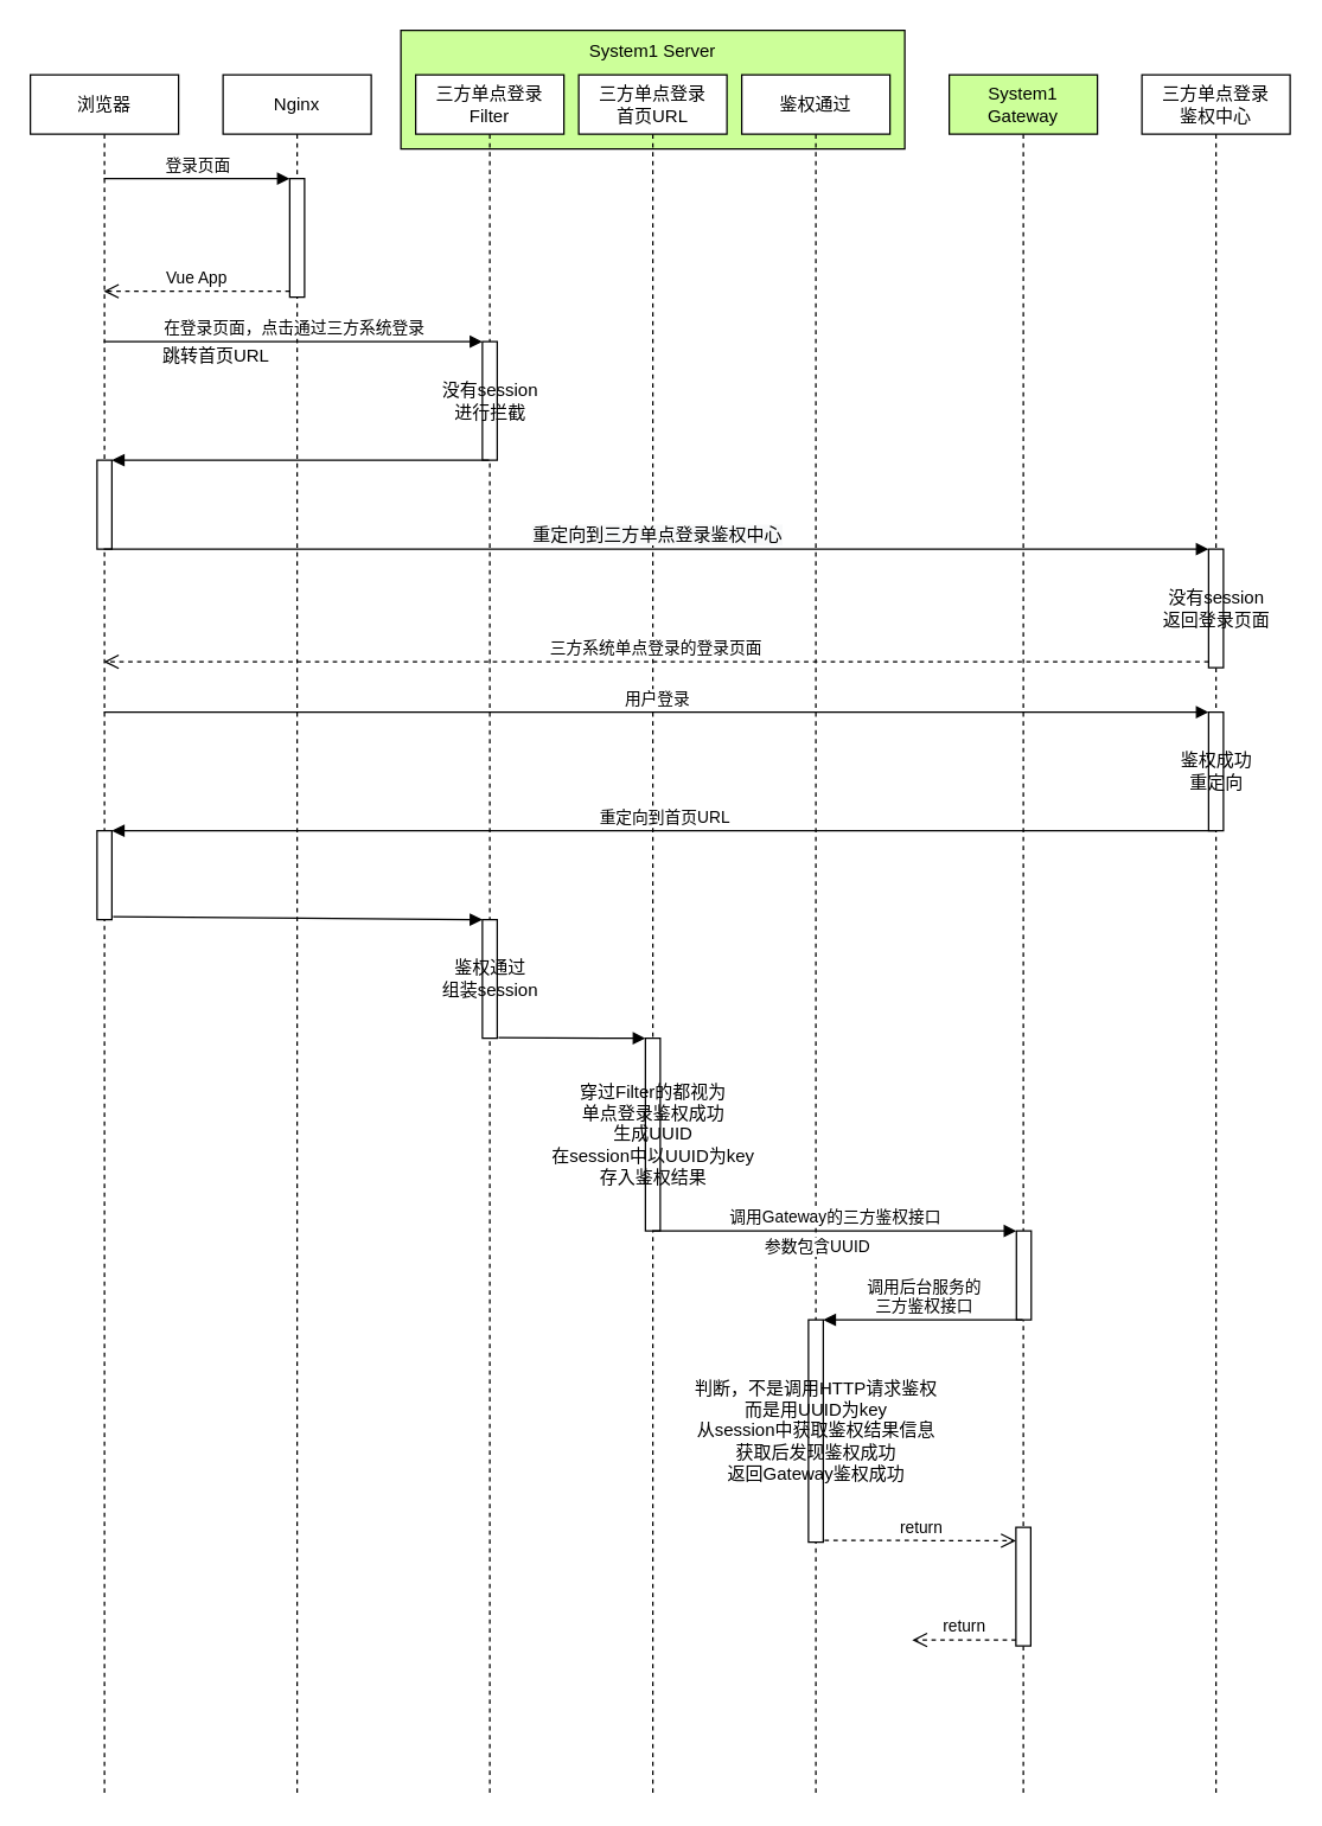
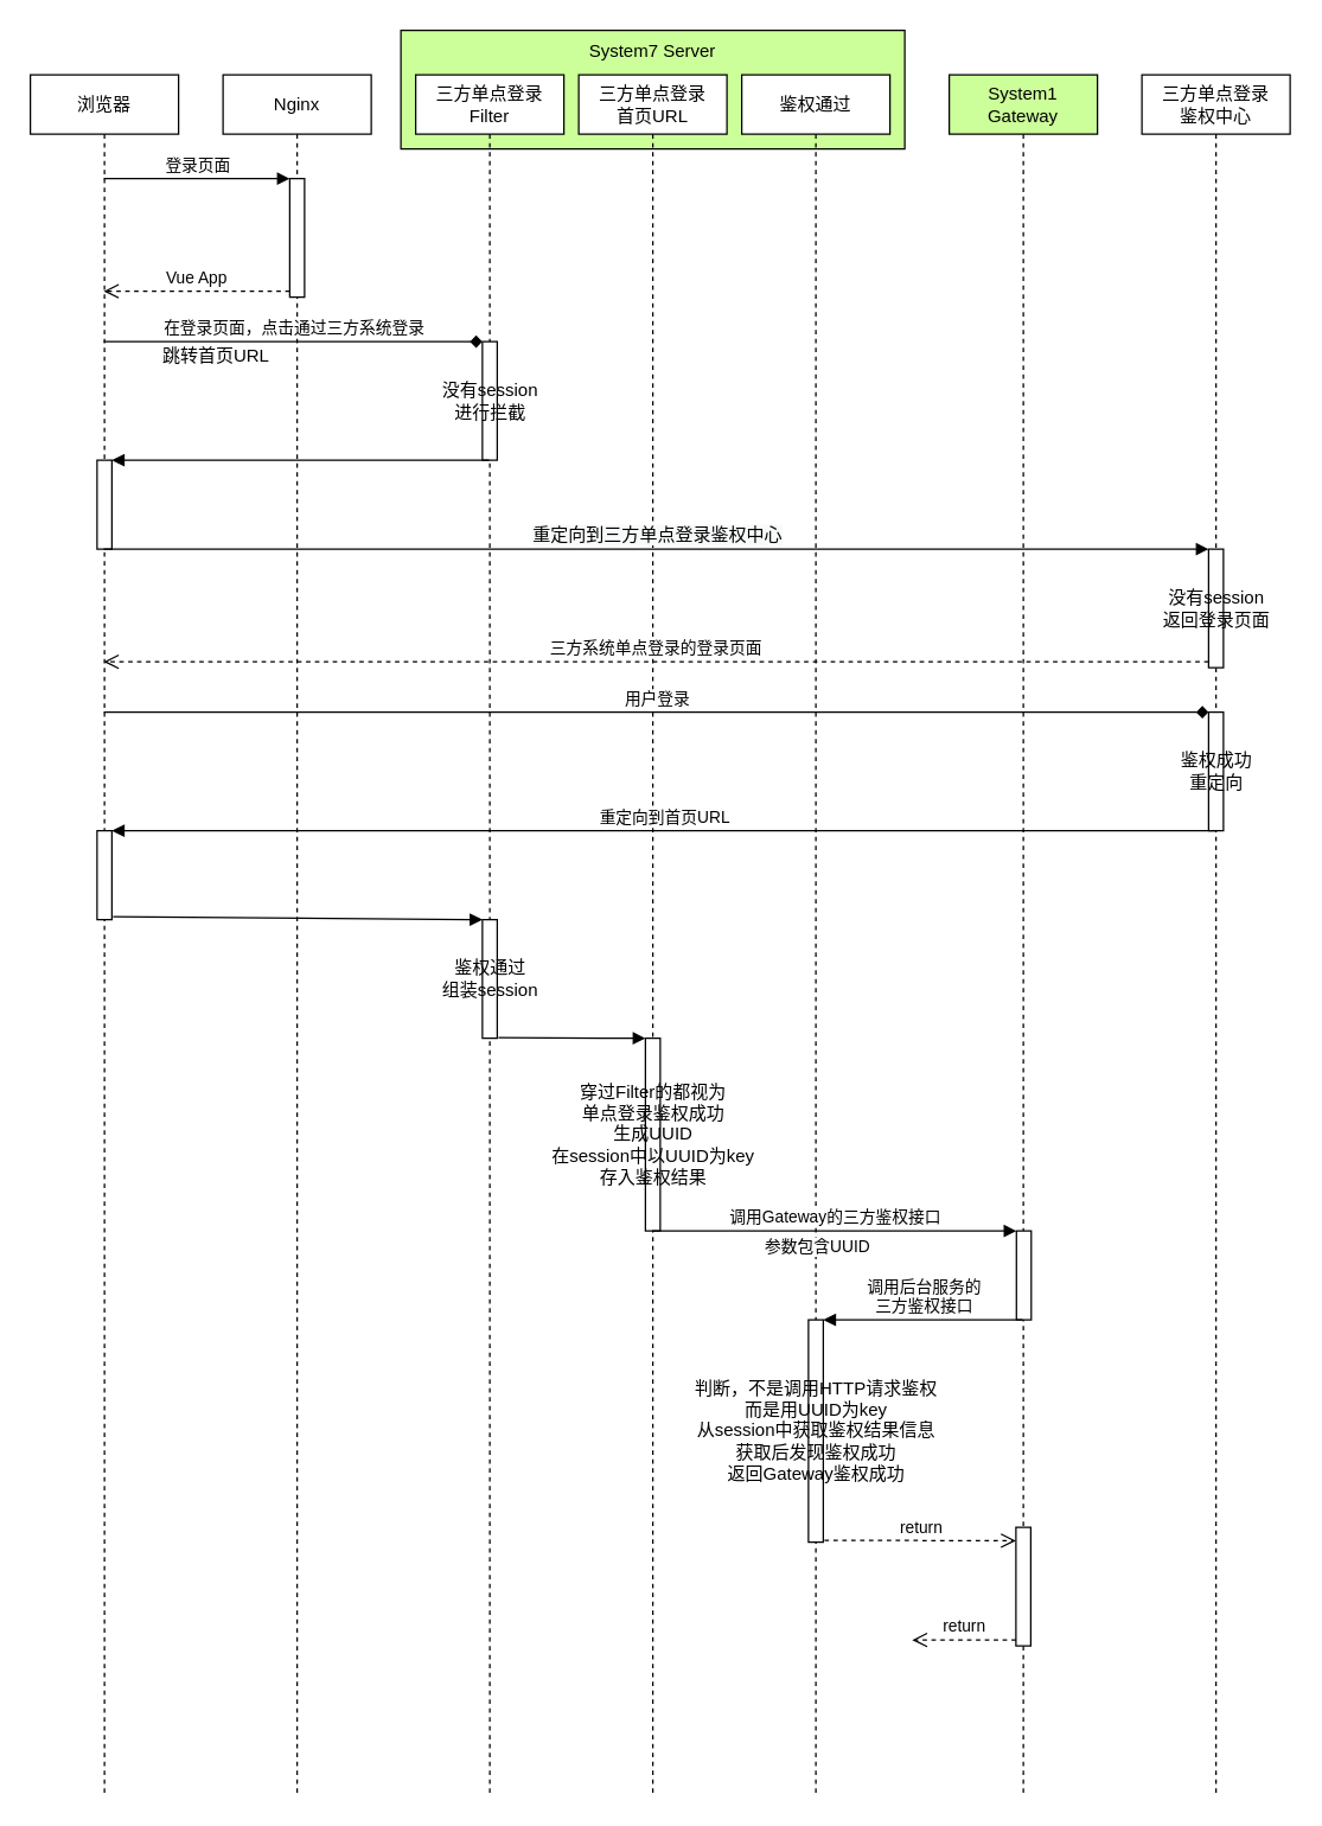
- <mxCell id="2" value="System1 Server" style="rounded=0;whiteSpace=wrap;html=1;verticalAlign=top;fillColor=#CCFF99;" vertex="1" parent="1"><mxGeometry x="270" y="20" width="340" height="80" as="geometry" /></mxCell>
+ <mxCell id="2" value="System7 Server" style="rounded=0;whiteSpace=wrap;html=1;verticalAlign=top;fillColor=#CCFF99;" vertex="1" parent="1"><mxGeometry x="270" y="20" width="340" height="80" as="geometry" /></mxCell>
- <mxCell id="18" value="在登录页面，点击通过三方系统登录" style="html=1;verticalAlign=bottom;endArrow=block;entryX=0;entryY=0;" edge="1" target="9" parent="1" source="3"><mxGeometry relative="1" as="geometry"><mxPoint x="255" y="230" as="sourcePoint" /></mxGeometry></mxCell>
+ <mxCell id="18" value="在登录页面，点击通过三方系统登录" style="html=1;verticalAlign=bottom;endArrow=diamond;entryX=0;entryY=0;" edge="1" target="9" parent="1" source="3"><mxGeometry relative="1" as="geometry"><mxPoint x="255" y="230" as="sourcePoint" /></mxGeometry></mxCell>
- <mxCell id="23" value="用户登录" style="html=1;verticalAlign=bottom;endArrow=block;entryX=0;entryY=0;" edge="1" target="15" parent="1" source="3"><mxGeometry relative="1" as="geometry"><mxPoint x="515" y="480" as="sourcePoint" /></mxGeometry></mxCell>
+ <mxCell id="23" value="用户登录" style="html=1;verticalAlign=bottom;endArrow=diamond;entryX=0;entryY=0;" edge="1" target="15" parent="1" source="3"><mxGeometry relative="1" as="geometry"><mxPoint x="515" y="480" as="sourcePoint" /></mxGeometry></mxCell>
